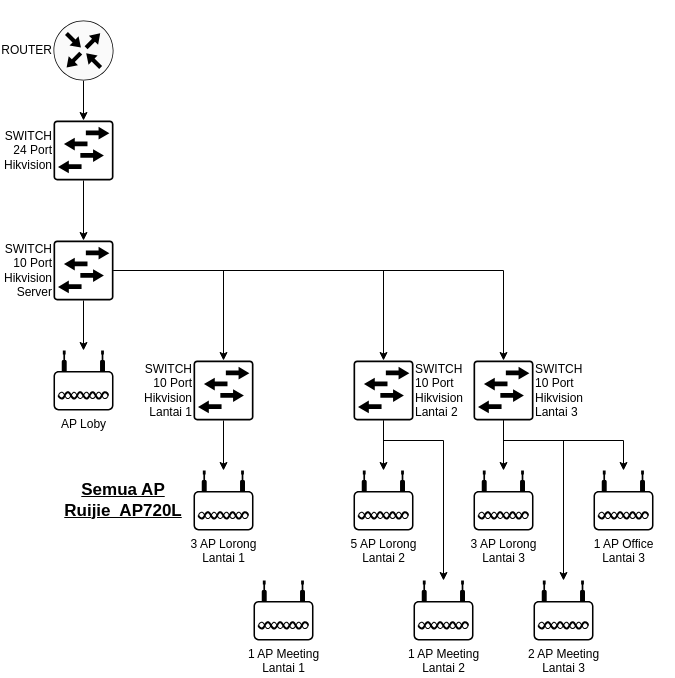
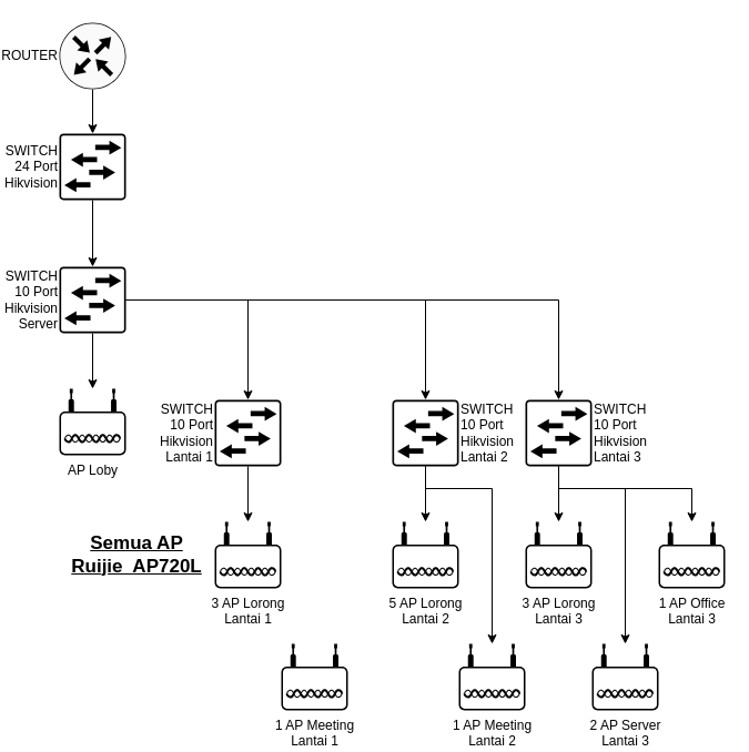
- <mxCell id="21" value="2 AP Meeting&lt;div&gt;Lantai 3&lt;/div&gt;" style="points=[[0.03,0.36,0],[0.18,0,0],[0.5,0.34,0],[0.82,0,0],[0.97,0.36,0],[1,0.67,0],[0.975,0.975,0],[0.5,1,0],[0.025,0.975,0],[0,0.67,0]];verticalLabelPosition=bottom;sketch=0;html=1;verticalAlign=top;aspect=fixed;align=center;pointerEvents=1;shape=mxgraph.cisco19.wireless_access_point;fillColor=#000000;strokeColor=none;" parent="1" vertex="1"><mxGeometry x="500" y="580" width="60" height="60" as="geometry" /></mxCell>
+ <mxCell id="21" value="2 AP Server&lt;div&gt;Lantai 3&lt;/div&gt;" style="points=[[0.03,0.36,0],[0.18,0,0],[0.5,0.34,0],[0.82,0,0],[0.97,0.36,0],[1,0.67,0],[0.975,0.975,0],[0.5,1,0],[0.025,0.975,0],[0,0.67,0]];verticalLabelPosition=bottom;sketch=0;html=1;verticalAlign=top;aspect=fixed;align=center;pointerEvents=1;shape=mxgraph.cisco19.wireless_access_point;fillColor=#000000;strokeColor=none;" parent="1" vertex="1"><mxGeometry x="500" y="580" width="60" height="60" as="geometry" /></mxCell>
